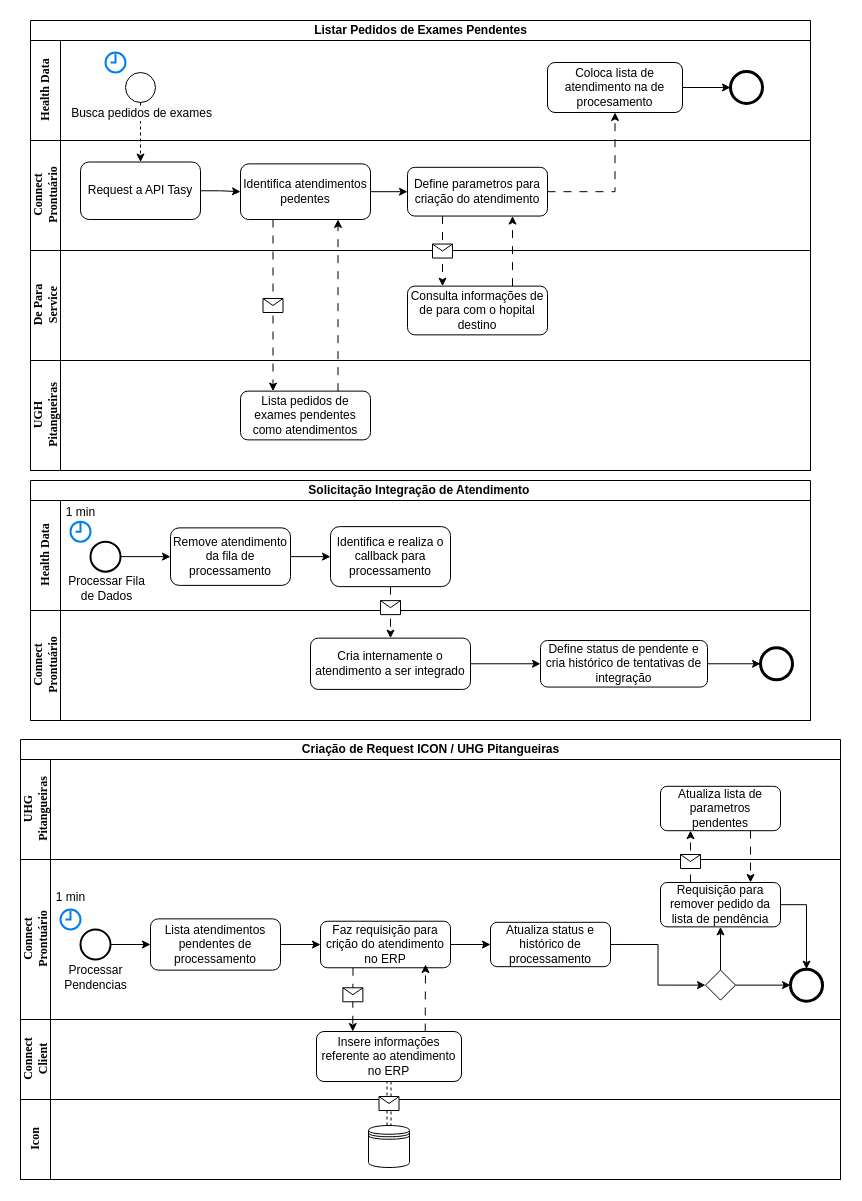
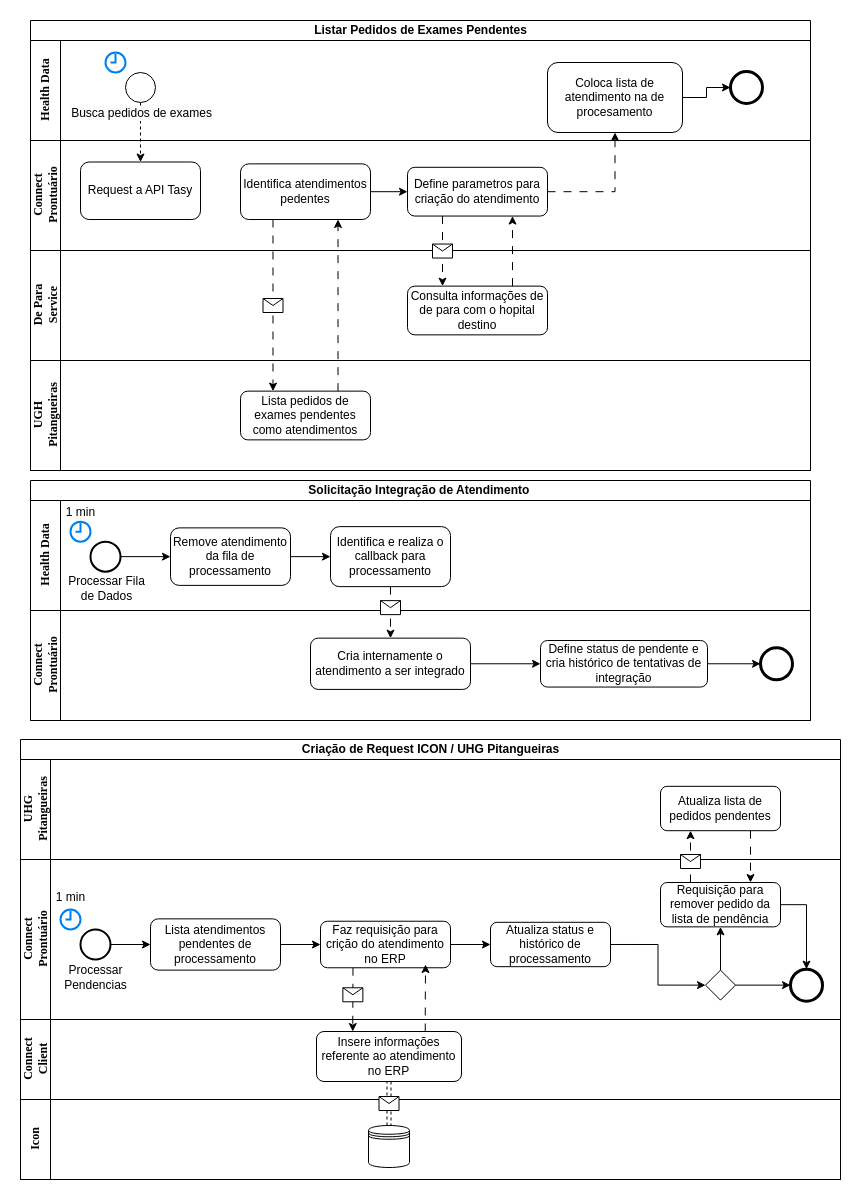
- <mxCell id="6" value="Coloca lista de atendimento na de procesamento" style="rounded=1;whiteSpace=wrap;html=1;" vertex="1" parent="3"><mxGeometry x="517" y="22" width="135" height="50" as="geometry" /></mxCell>
+ <mxCell id="6" value="Coloca lista de atendimento na de procesamento" style="rounded=1;whiteSpace=wrap;html=1;" vertex="1" parent="3"><mxGeometry x="517" y="22" width="135" height="70" as="geometry" /></mxCell>
- <mxCell id="10" style="edgeStyle=orthogonalEdgeStyle;rounded=0;orthogonalLoop=1;jettySize=auto;html=1;exitX=1;exitY=0.5;exitDx=0;exitDy=0;entryX=0;entryY=0.5;entryDx=0;entryDy=0;" edge="1" parent="9" source="11" target="12"><mxGeometry relative="1" as="geometry" /></mxCell>
- <mxCell id="48" value="Atualiza lista de parametros pendentes" style="rounded=1;whiteSpace=wrap;html=1;" vertex="1" parent="47"><mxGeometry x="640" y="26.82" width="120" height="44.37" as="geometry" /></mxCell>
+ <mxCell id="48" value="Atualiza lista de pedidos pendentes" style="rounded=1;whiteSpace=wrap;html=1;" vertex="1" parent="47"><mxGeometry x="640" y="26.82" width="120" height="44.37" as="geometry" /></mxCell>
